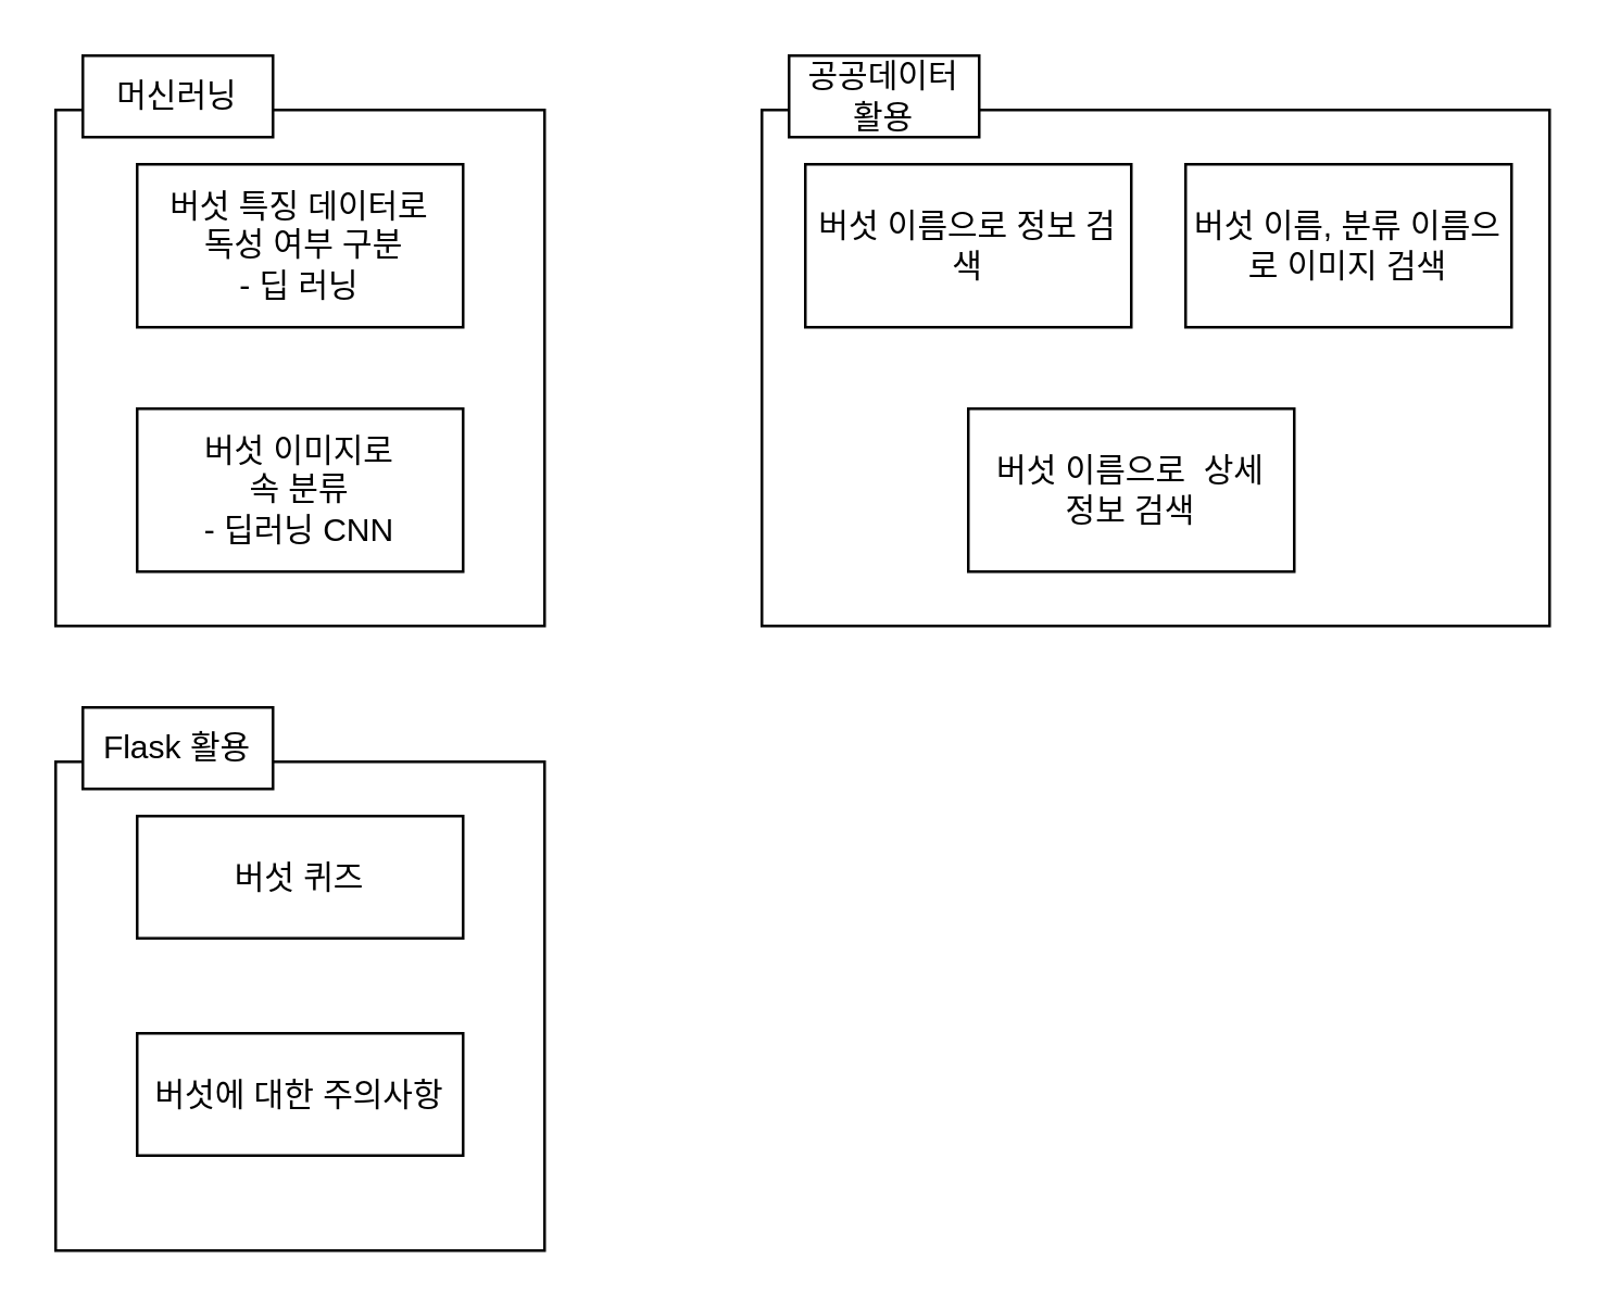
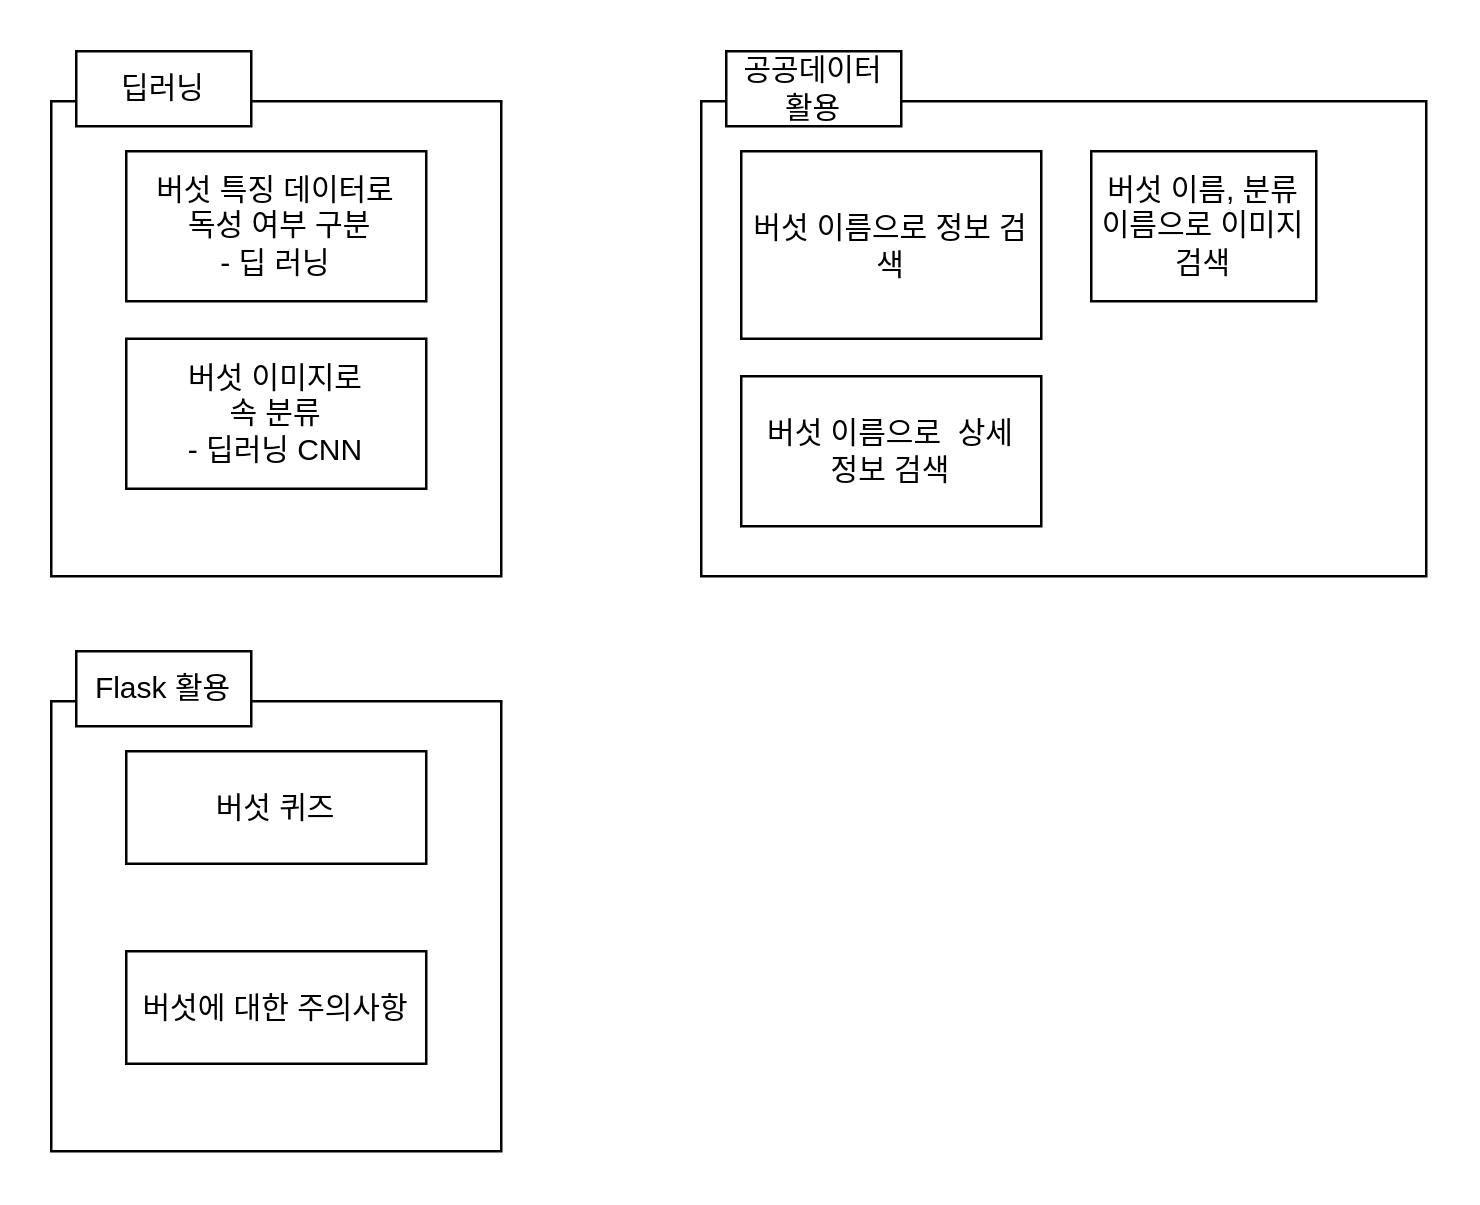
- <mxCell id="12" value="머신러닝" style="rounded=0;whiteSpace=wrap;html=1;" vertex="1" parent="1"><mxGeometry x="30" y="20" width="70" height="30" as="geometry" /></mxCell>
+ <mxCell id="12" value="딥러닝" style="rounded=0;whiteSpace=wrap;html=1;" vertex="1" parent="1"><mxGeometry x="30" y="20" width="70" height="30" as="geometry" /></mxCell>
- <mxCell id="5" value="버섯 이름으로 정보 검색" style="rounded=0;whiteSpace=wrap;html=1;" vertex="1" parent="1"><mxGeometry x="296" y="60" width="120" height="60" as="geometry" /></mxCell>
+ <mxCell id="5" value="버섯 이름으로 정보 검색" style="rounded=0;whiteSpace=wrap;html=1;" vertex="1" parent="1"><mxGeometry x="296" y="60" width="120" height="75" as="geometry" /></mxCell>
- <mxCell id="6" value="버섯 이름, 분류 이름으로 이미지 검색" style="rounded=0;whiteSpace=wrap;html=1;" vertex="1" parent="1"><mxGeometry x="436" y="60" width="120" height="60" as="geometry" /></mxCell>
+ <mxCell id="6" value="버섯 이름, 분류 이름으로 이미지 검색" style="rounded=0;whiteSpace=wrap;html=1;" vertex="1" parent="1"><mxGeometry x="436" y="60" width="90" height="60" as="geometry" /></mxCell>
- <mxCell id="4" value="버섯 이미지로&lt;br&gt;&amp;nbsp;속 분류&amp;nbsp;&lt;br&gt;- 딥러닝 CNN" style="rounded=0;whiteSpace=wrap;html=1;" vertex="1" parent="1"><mxGeometry x="50" y="150" width="120" height="60" as="geometry" /></mxCell>
+ <mxCell id="4" value="버섯 이미지로&lt;br&gt;&amp;nbsp;속 분류&amp;nbsp;&lt;br&gt;- 딥러닝 CNN" style="rounded=0;whiteSpace=wrap;html=1;" vertex="1" parent="1"><mxGeometry x="50" y="135" width="120" height="60" as="geometry" /></mxCell>
- <mxCell id="7" value="버섯 이름으로&amp;nbsp; 상세 &lt;br&gt;정보 검색" style="rounded=0;whiteSpace=wrap;html=1;" vertex="1" parent="1"><mxGeometry x="356" y="150" width="120" height="60" as="geometry" /></mxCell>
+ <mxCell id="7" value="버섯 이름으로&amp;nbsp; 상세 &lt;br&gt;정보 검색" style="rounded=0;whiteSpace=wrap;html=1;" vertex="1" parent="1"><mxGeometry x="296" y="150" width="120" height="60" as="geometry" /></mxCell>
